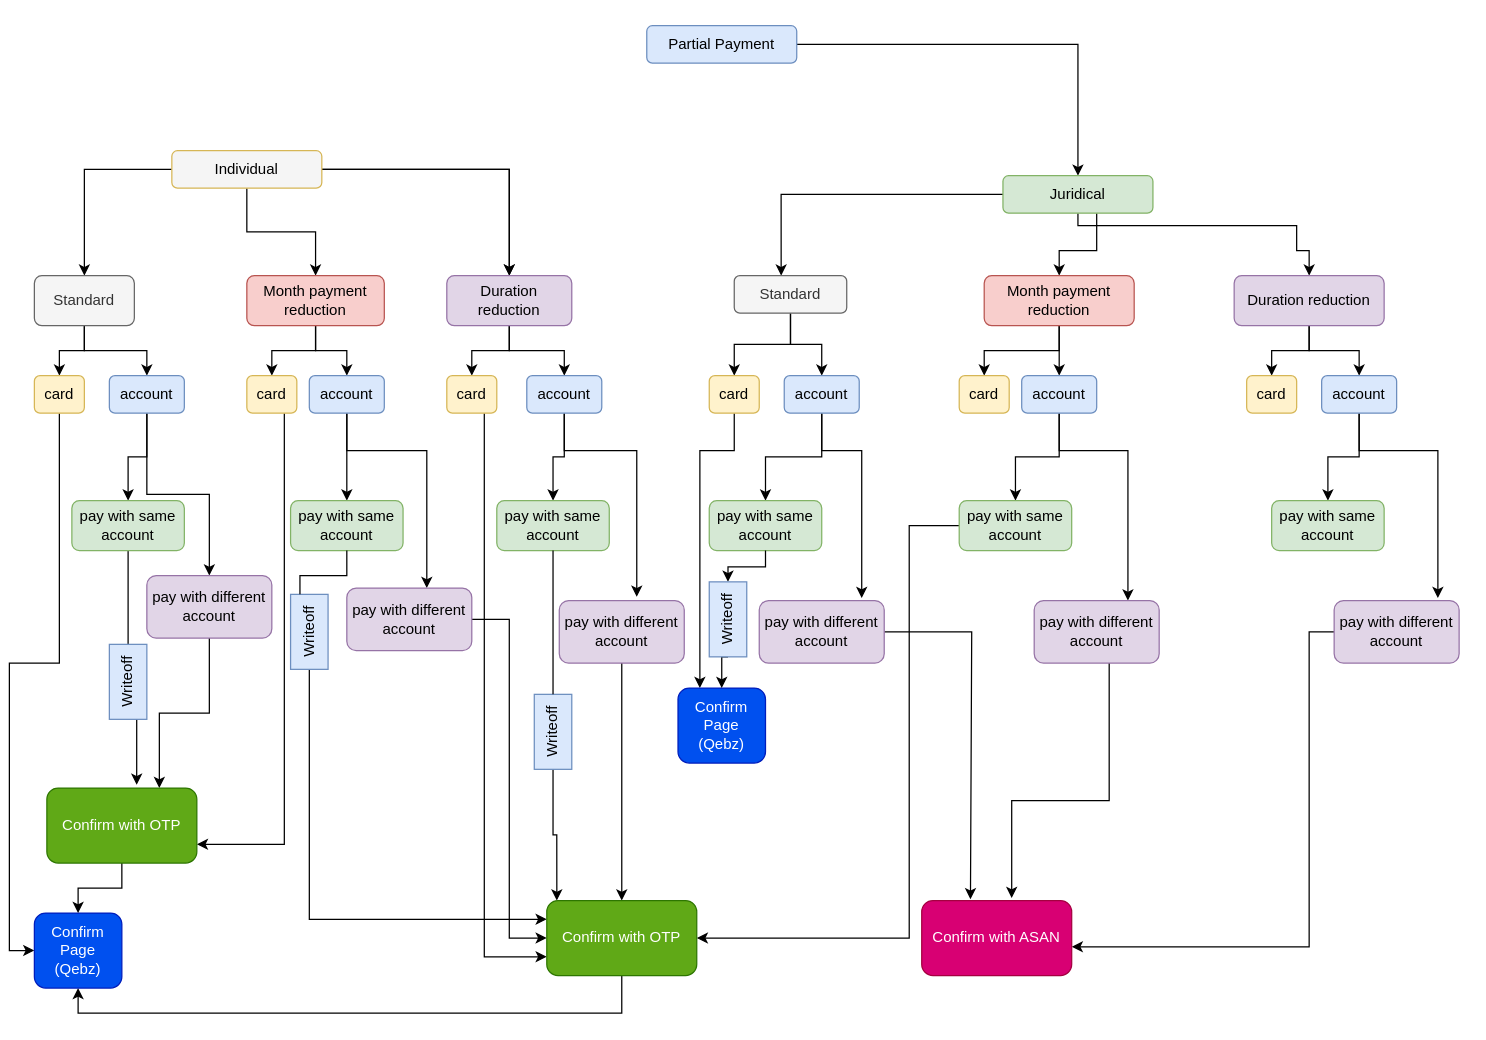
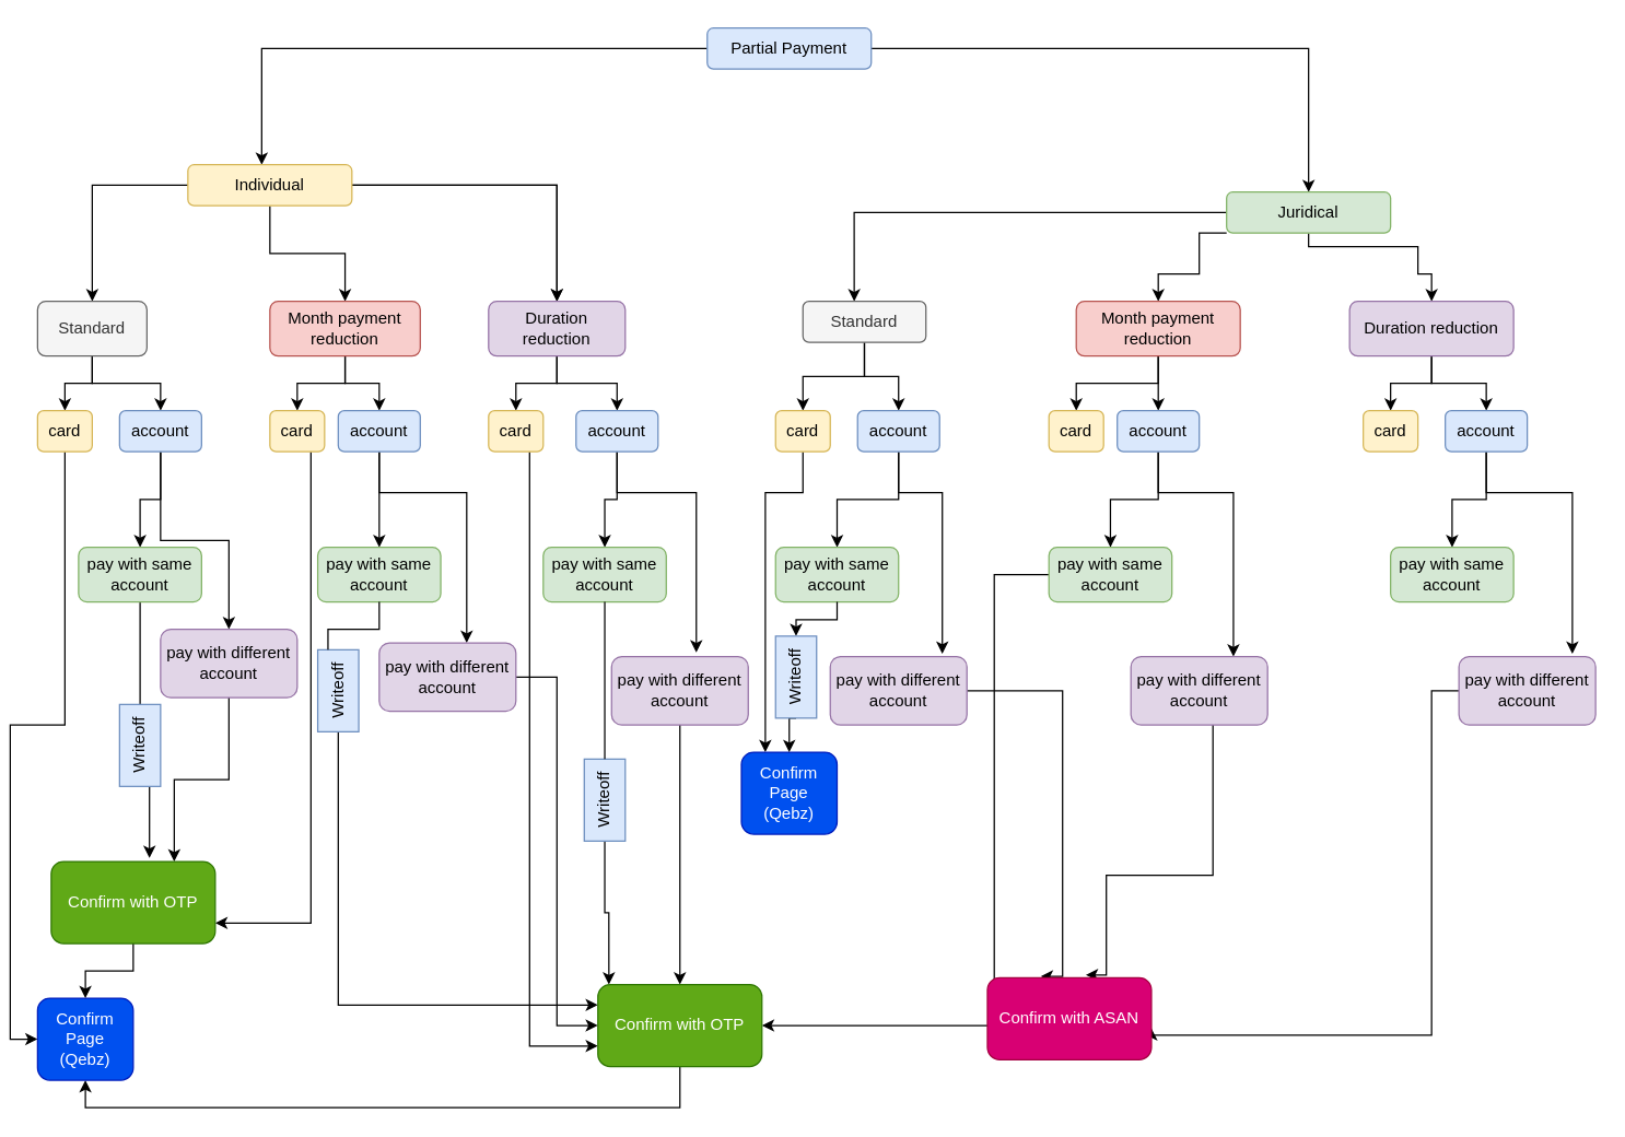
+ <mxCell id="2" style="edgeStyle=orthogonalEdgeStyle;rounded=0;orthogonalLoop=1;jettySize=auto;html=1;entryX=0.45;entryY=0;entryDx=0;entryDy=0;entryPerimeter=0;" parent="1" source="4" target="9" edge="1"><mxGeometry relative="1" as="geometry" /></mxCell>
- <mxCell id="9" value="Individual" style="rounded=1;whiteSpace=wrap;html=1;fillColor=#f5f5f5;strokeColor=#d6b656;" parent="1" vertex="1"><mxGeometry x="130" y="120" width="120" height="30" as="geometry" /></mxCell>
+ <mxCell id="9" value="Individual" style="rounded=1;whiteSpace=wrap;html=1;fillColor=#fff2cc;strokeColor=#d6b656;" parent="1" vertex="1"><mxGeometry x="130" y="120" width="120" height="30" as="geometry" /></mxCell>
- <mxCell id="13" value="Juridical" style="rounded=1;whiteSpace=wrap;html=1;fillColor=#d5e8d4;strokeColor=#82b366;" parent="1" vertex="1"><mxGeometry x="795" y="140" width="120" height="30" as="geometry" /></mxCell>
+ <mxCell id="13" value="Juridical" style="rounded=1;whiteSpace=wrap;html=1;fillColor=#d5e8d4;strokeColor=#82b366;" parent="1" vertex="1"><mxGeometry x="890" y="140" width="120" height="30" as="geometry" /></mxCell>
- <mxCell id="84" value="Confirm with ASAN" style="rounded=1;whiteSpace=wrap;html=1;fillColor=#d80073;fontColor=#ffffff;strokeColor=#A50040;" parent="1" vertex="1"><mxGeometry x="730" y="720" width="120" height="60" as="geometry" /></mxCell>
+ <mxCell id="84" value="Confirm with ASAN" style="rounded=1;whiteSpace=wrap;html=1;fillColor=#d80073;fontColor=#ffffff;strokeColor=#A50040;" parent="1" vertex="1"><mxGeometry x="715" y="715" width="120" height="60" as="geometry" /></mxCell>
